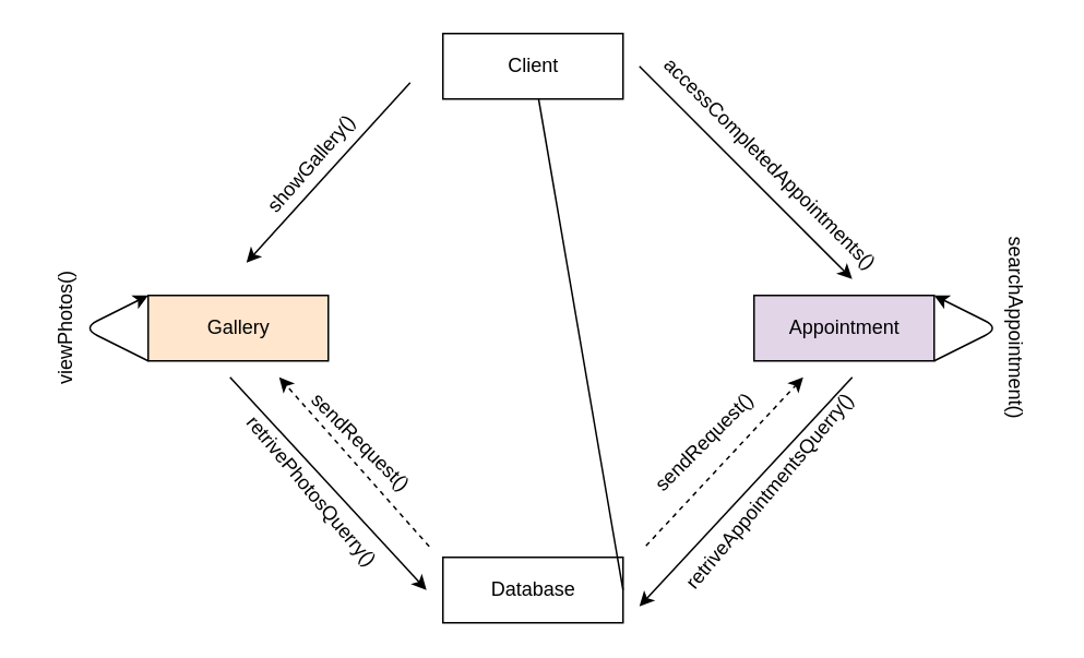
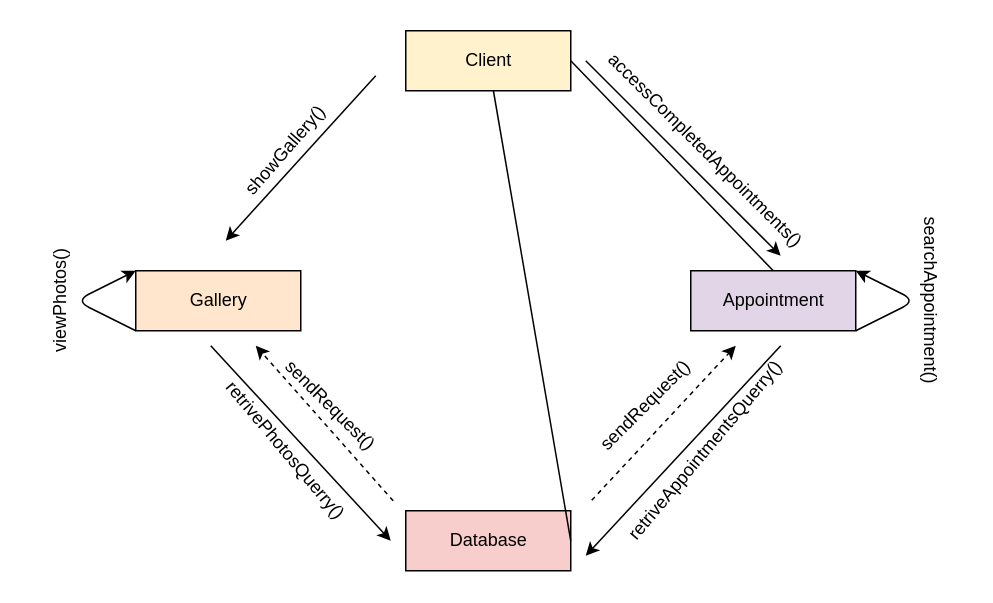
- <mxCell id="2" value="Client" style="html=1;" vertex="1" parent="1"><mxGeometry x="270" width="110" height="40" as="geometry" y="20" /></mxCell>
+ <mxCell id="2" value="Client" style="html=1;fillColor=#fff2cc;" vertex="1" parent="1"><mxGeometry x="270" width="110" height="40" as="geometry" y="20" /></mxCell>
+ <mxCell id="6" value="" style="endArrow=none;html=1;entryX=1;entryY=0.5;entryDx=0;entryDy=0;exitX=0.5;exitY=0;exitDx=0;exitDy=0;" edge="1" parent="1" source="3" target="2"><mxGeometry width="50" height="50" relative="1" as="geometry"><mxPoint x="320" y="330" as="sourcePoint" /><mxPoint x="370" y="280" as="targetPoint" /></mxGeometry></mxCell>
- <mxCell id="5" value="Database" style="html=1;" vertex="1" parent="1"><mxGeometry x="270" y="340" width="110" height="40" as="geometry" /></mxCell>
+ <mxCell id="5" value="Database" style="html=1;fillColor=#f8cecc;" vertex="1" parent="1"><mxGeometry x="270" y="340" width="110" height="40" as="geometry" /></mxCell>
